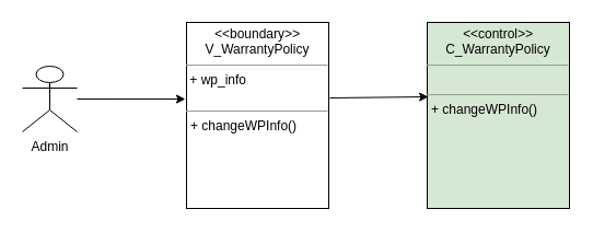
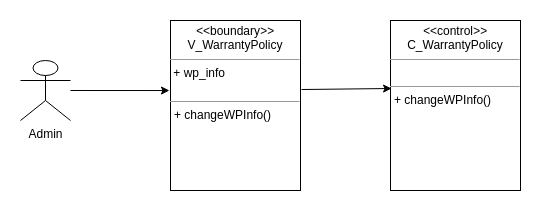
- <mxCell id="4" value="&lt;p style=&quot;margin: 0px ; margin-top: 4px ; text-align: center&quot;&gt;&lt;i&gt;&amp;lt;&lt;/i&gt;&amp;lt;control&lt;i&gt;&amp;gt;&amp;gt;&lt;/i&gt;&lt;br&gt;C_WarrantyPolicy&lt;/p&gt;&lt;hr size=&quot;1&quot;&gt;&lt;br&gt;&lt;hr size=&quot;1&quot;&gt;&lt;p style=&quot;margin: 0px ; margin-left: 4px&quot;&gt;+ changeWPInfo()&lt;br&gt;&lt;br&gt;&lt;/p&gt;" style="verticalAlign=top;align=left;overflow=fill;fontSize=12;fontFamily=Helvetica;html=1;fillColor=#d5e8d4;" vertex="1" parent="1"><mxGeometry x="390" y="20" width="130" height="170" as="geometry" /></mxCell>
+ <mxCell id="4" value="&lt;p style=&quot;margin: 0px ; margin-top: 4px ; text-align: center&quot;&gt;&lt;i&gt;&amp;lt;&lt;/i&gt;&amp;lt;control&lt;i&gt;&amp;gt;&amp;gt;&lt;/i&gt;&lt;br&gt;C_WarrantyPolicy&lt;/p&gt;&lt;hr size=&quot;1&quot;&gt;&lt;br&gt;&lt;hr size=&quot;1&quot;&gt;&lt;p style=&quot;margin: 0px ; margin-left: 4px&quot;&gt;+ changeWPInfo()&lt;br&gt;&lt;br&gt;&lt;/p&gt;" style="verticalAlign=top;align=left;overflow=fill;fontSize=12;fontFamily=Helvetica;html=1;" vertex="1" parent="1"><mxGeometry x="390" y="20" width="130" height="170" as="geometry" /></mxCell>
